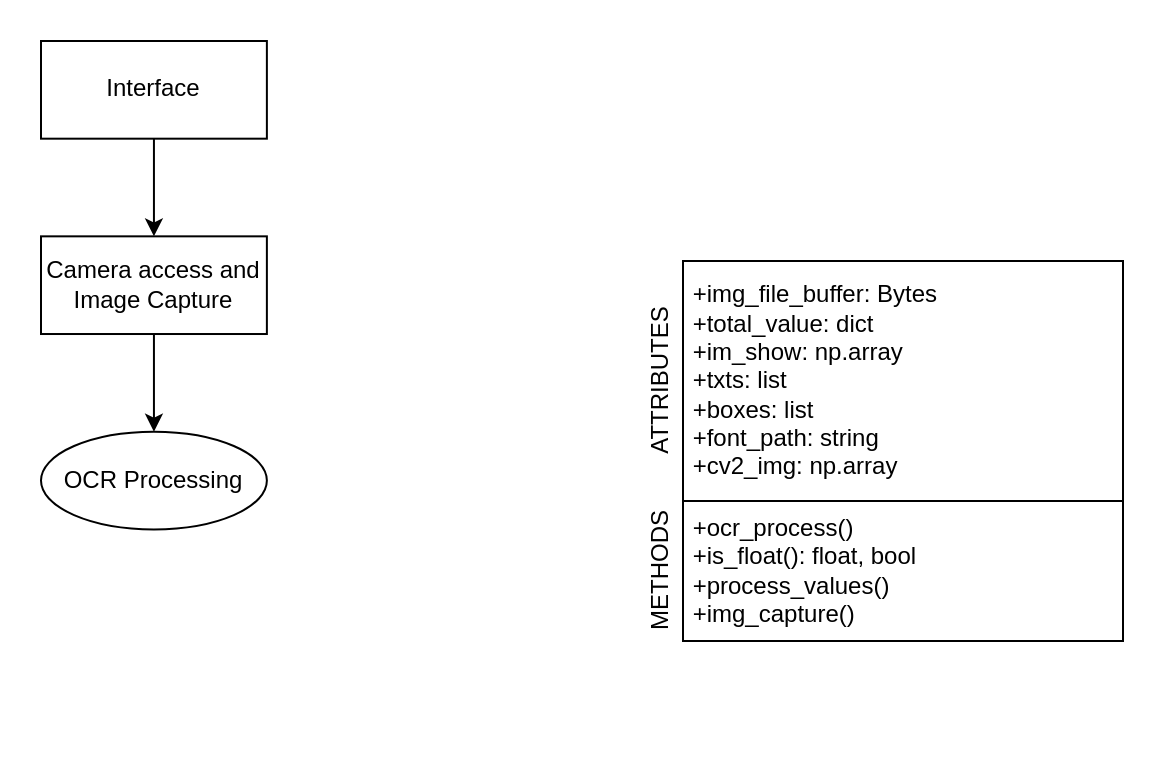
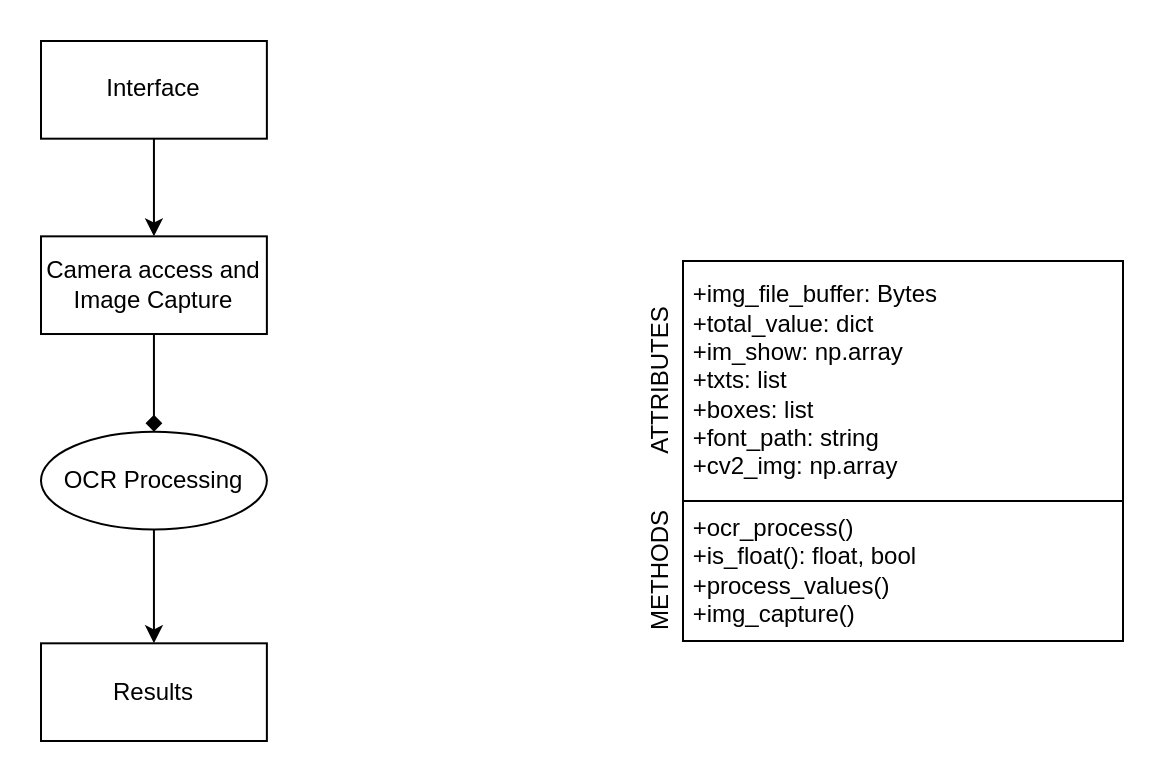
- <mxCell id="7" style="edgeStyle=none;html=1;" parent="2" source="4" target="6" edge="1"><mxGeometry relative="1" as="geometry" /></mxCell>
+ <mxCell id="7" style="edgeStyle=none;html=1;endArrow=diamond;" parent="2" source="4" target="6" edge="1"><mxGeometry relative="1" as="geometry" /></mxCell>
+ <mxCell id="9" style="edgeStyle=none;html=1;" parent="2" source="6" target="8" edge="1"><mxGeometry relative="1" as="geometry" /></mxCell>
+ <mxCell id="8" value="Results" style="rounded=0;whiteSpace=wrap;html=1;" parent="2" vertex="1"><mxGeometry y="301.163" width="112.941" height="48.837" as="geometry" /></mxCell>
